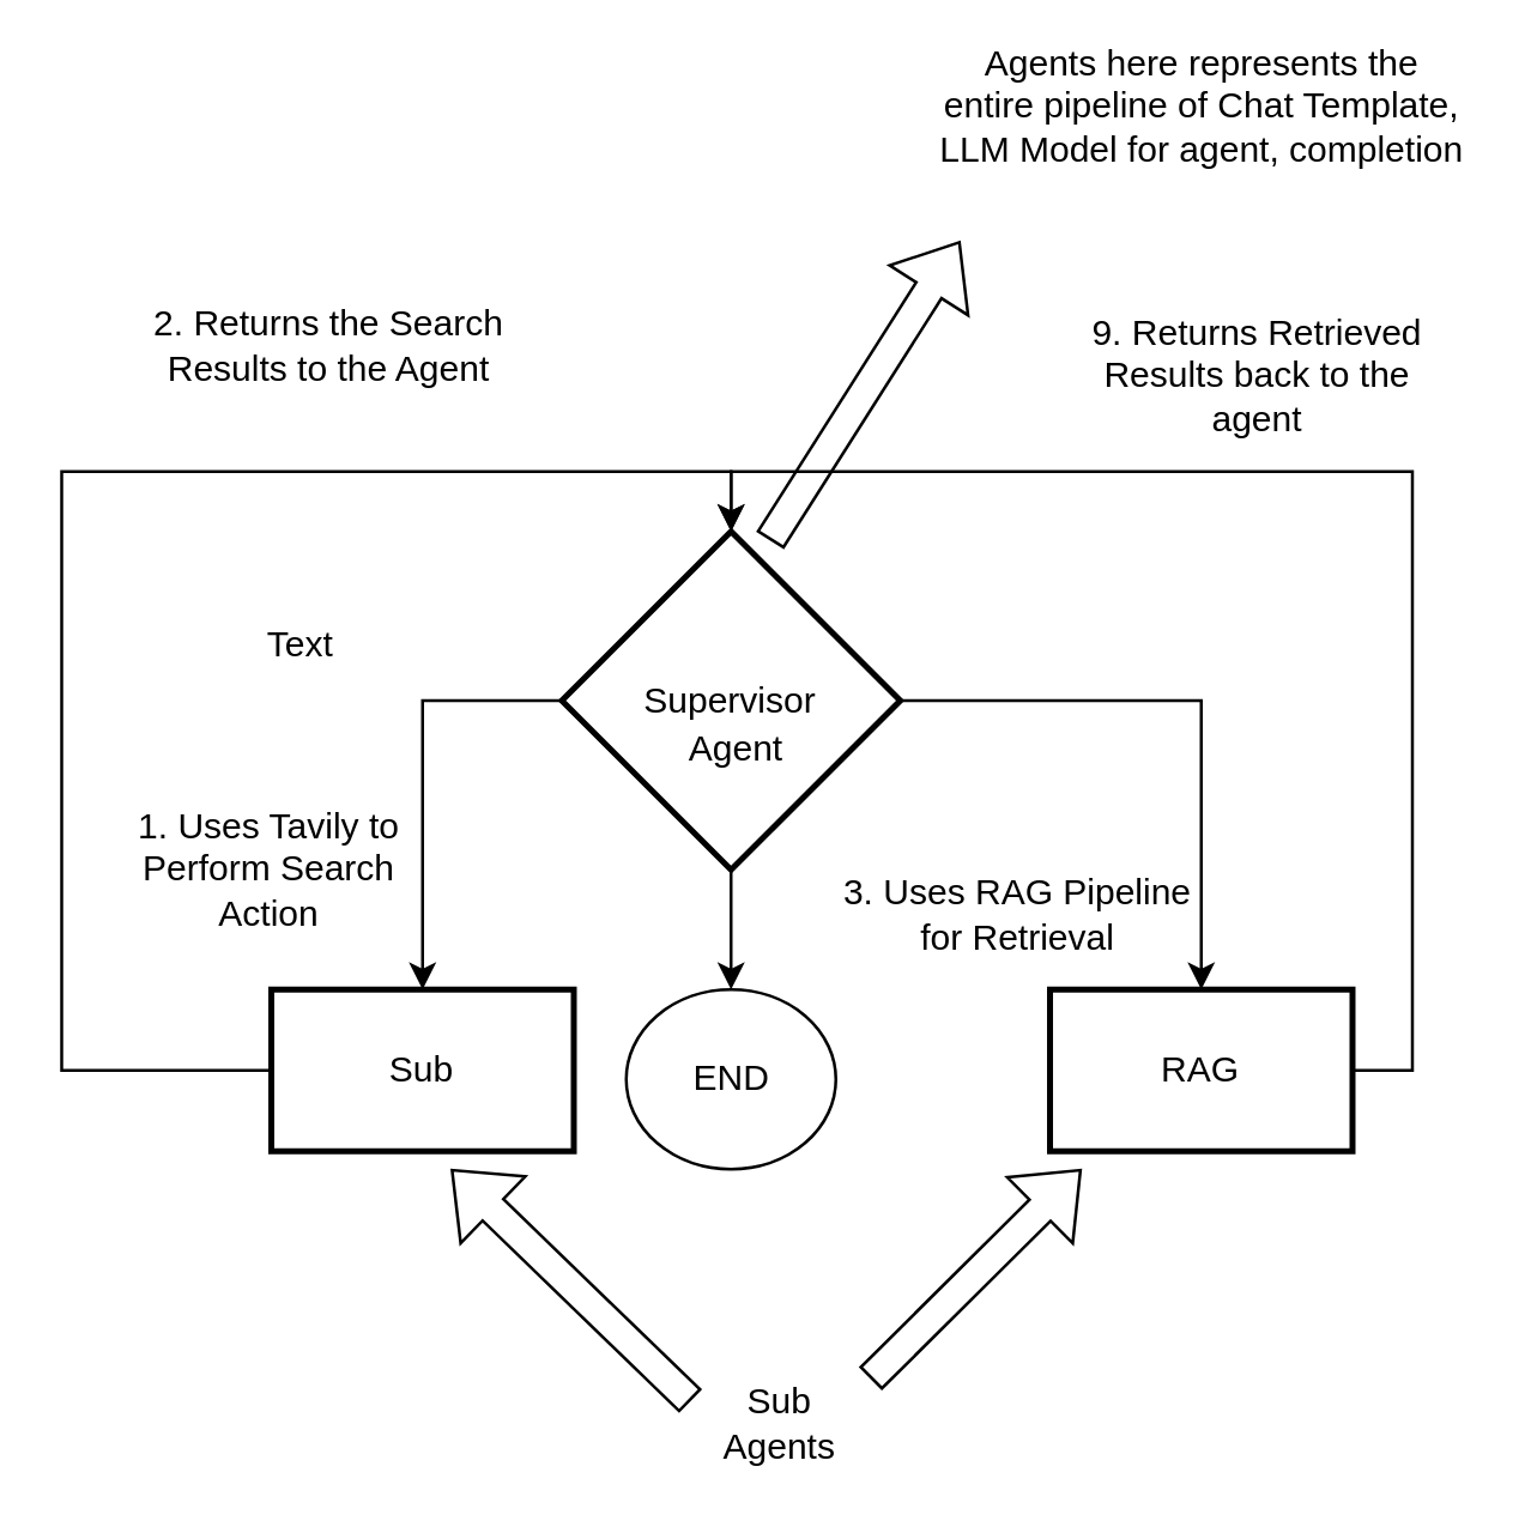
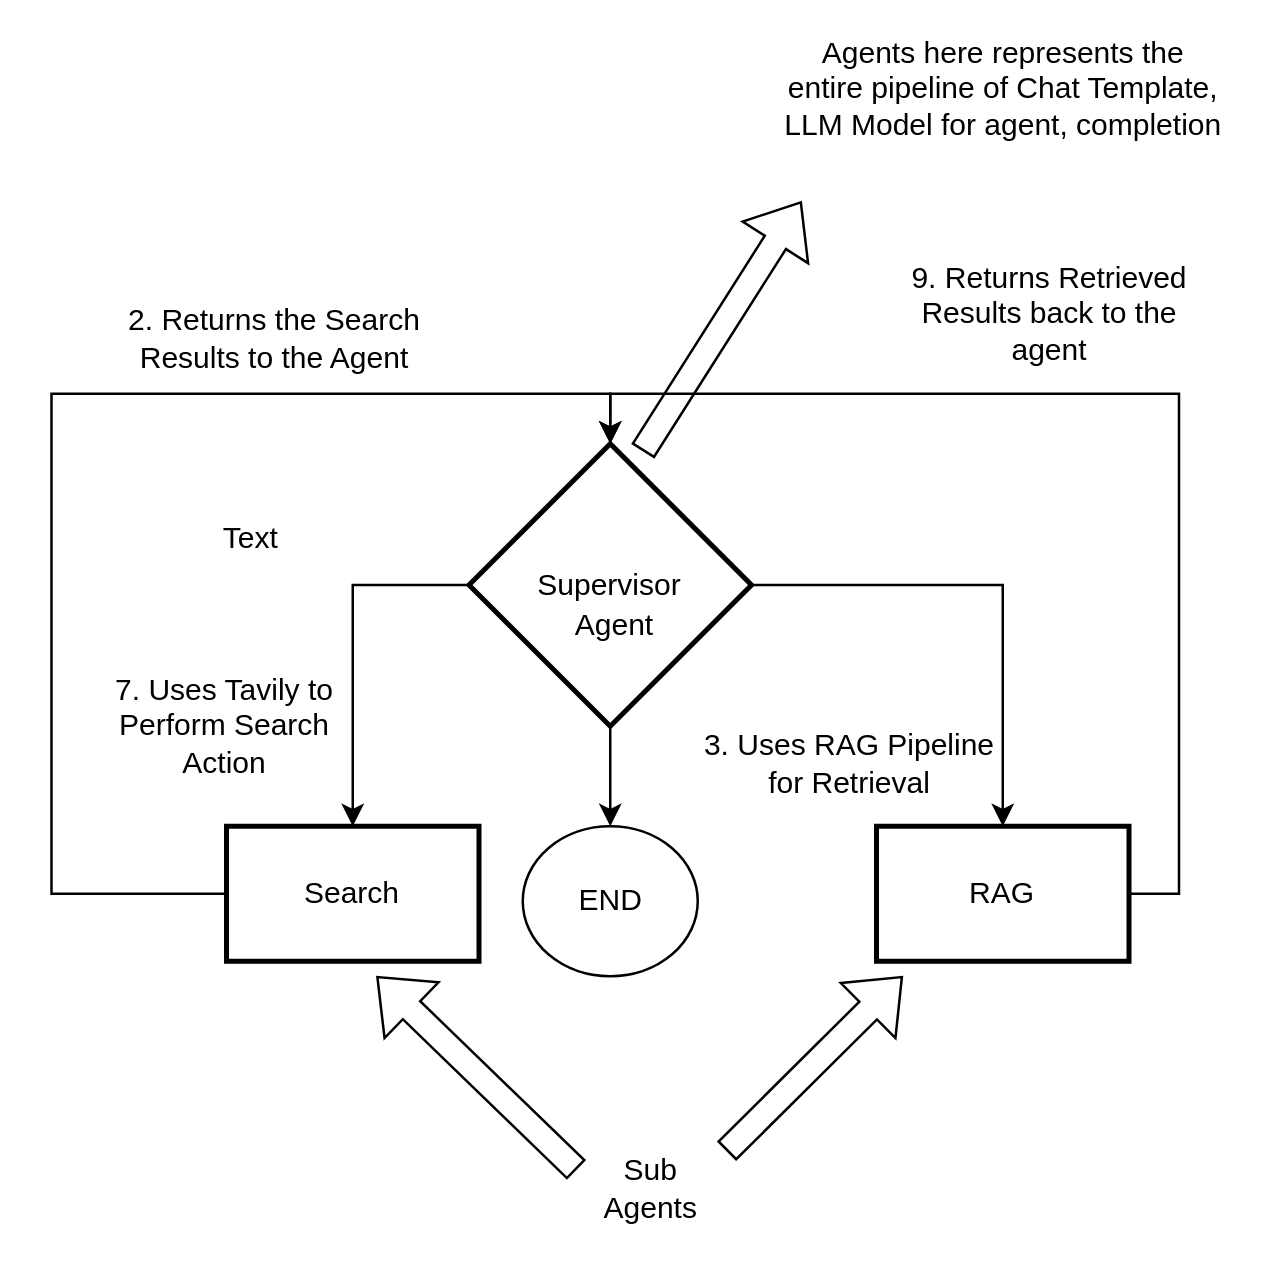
- <mxCell id="13" value="2. Returns the Search Results to the Agent" style="text;html=1;align=center;verticalAlign=middle;whiteSpace=wrap;rounded=0;" vertex="1" parent="1"><mxGeometry x="50" y="100" width="119" height="30" as="geometry" /></mxCell>
+ <mxCell id="13" value="2. Returns the Search Results to the Agent" style="text;html=1;align=center;verticalAlign=middle;whiteSpace=wrap;rounded=0;" vertex="1" parent="1"><mxGeometry x="50" y="120" width="119" height="30" as="geometry" /></mxCell>
- <mxCell id="10" value="1. Uses Tavily to Perform Search Action" style="text;html=1;align=center;verticalAlign=middle;whiteSpace=wrap;rounded=0;" vertex="1" parent="1"><mxGeometry x="30" y="275" width="119" height="30" as="geometry" /></mxCell>
+ <mxCell id="10" value="7. Uses Tavily to Perform Search Action" style="text;html=1;align=center;verticalAlign=middle;whiteSpace=wrap;rounded=0;" vertex="1" parent="1"><mxGeometry x="30" y="275" width="119" height="30" as="geometry" /></mxCell>
- <mxCell id="7" value="Sub" style="whiteSpace=wrap;strokeWidth=2;" vertex="1" parent="1"><mxGeometry x="90" y="330" width="101" height="54" as="geometry" /></mxCell>
+ <mxCell id="7" value="Search" style="whiteSpace=wrap;strokeWidth=2;" vertex="1" parent="1"><mxGeometry x="90" y="330" width="101" height="54" as="geometry" /></mxCell>
